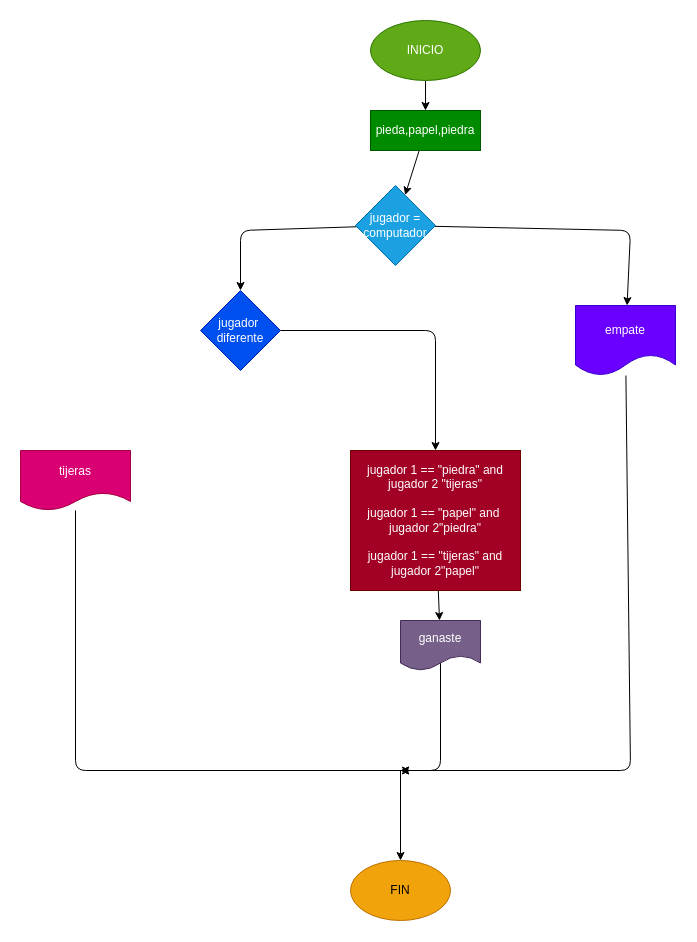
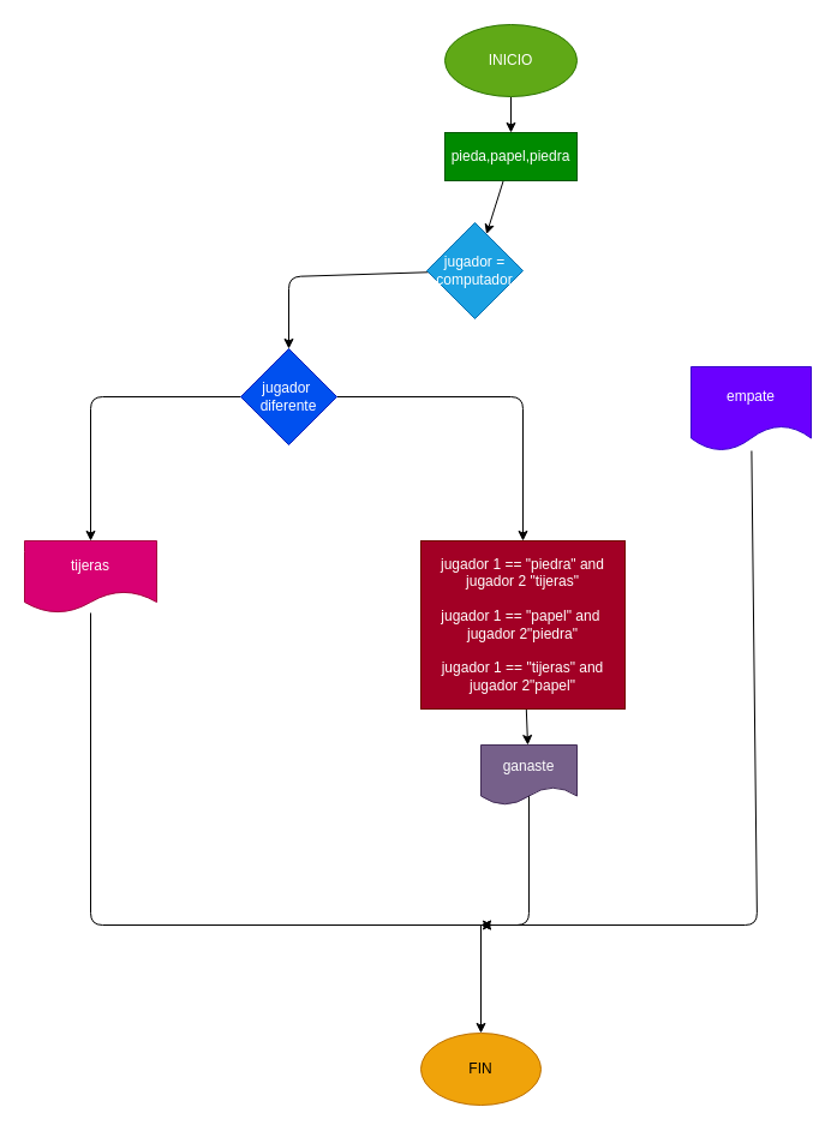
- <mxCell id="7" value="" style="edgeStyle=none;html=1;" edge="1" parent="1" source="8" target="13"><mxGeometry relative="1" as="geometry"><Array as="points"><mxPoint x="630" y="230" /></Array></mxGeometry></mxCell>
+ <mxCell id="9" value="" style="edgeStyle=none;html=1;" edge="1" parent="1" source="11" target="15"><mxGeometry relative="1" as="geometry"><Array as="points"><mxPoint x="75" y="330" /></Array></mxGeometry></mxCell>
